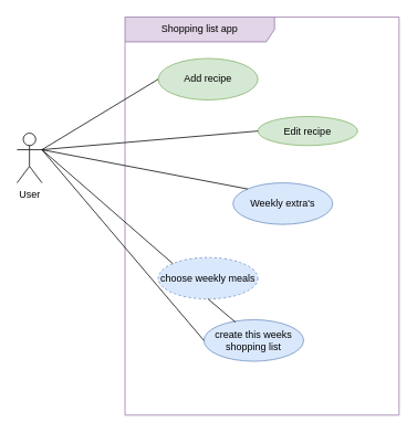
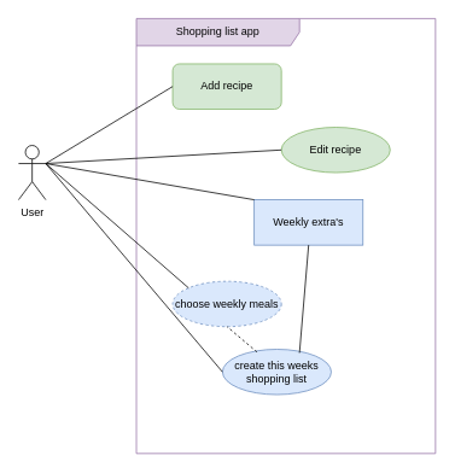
- <mxCell id="4" value="Add recipe" style="ellipse;whiteSpace=wrap;html=1;labelBackgroundColor=none;fillColor=#d5e8d4;strokeColor=#82b366;" parent="1" vertex="1"><mxGeometry x="190" y="70" width="120" height="50" as="geometry" /></mxCell>
+ <mxCell id="4" value="Add recipe" style="whiteSpace=wrap;html=1;labelBackgroundColor=none;fillColor=#d5e8d4;strokeColor=#82b366;rounded=1;" parent="1" vertex="1"><mxGeometry x="190" y="70" width="120" height="50" as="geometry" /></mxCell>
- <mxCell id="6" value="Edit recipe" style="ellipse;whiteSpace=wrap;html=1;labelBackgroundColor=none;fillColor=#d5e8d4;strokeColor=#82b366;" parent="1" vertex="1"><mxGeometry x="310" y="140" width="120" height="35" as="geometry" /></mxCell>
+ <mxCell id="6" value="Edit recipe" style="ellipse;whiteSpace=wrap;html=1;labelBackgroundColor=none;fillColor=#d5e8d4;strokeColor=#82b366;" parent="1" vertex="1"><mxGeometry x="310" y="140" width="120" height="50" as="geometry" /></mxCell>
- <mxCell id="7" value="Weekly extra's" style="ellipse;whiteSpace=wrap;html=1;labelBackgroundColor=none;fillColor=#dae8fc;strokeColor=#6c8ebf;" parent="1" vertex="1"><mxGeometry x="280" y="220" width="120" height="50" as="geometry" /></mxCell>
+ <mxCell id="7" value="Weekly extra's" style="whiteSpace=wrap;html=1;labelBackgroundColor=none;fillColor=#dae8fc;strokeColor=#6c8ebf;rounded=0;" parent="1" vertex="1"><mxGeometry x="280" y="220" width="120" height="50" as="geometry" /></mxCell>
+ <mxCell id="14" value="" style="endArrow=none;html=1;entryX=0.5;entryY=1;entryDx=0;entryDy=0;exitX=0.708;exitY=0.08;exitDx=0;exitDy=0;exitPerimeter=0;" parent="1" source="5" target="7" edge="1"><mxGeometry width="50" height="50" relative="1" as="geometry"><mxPoint x="330" y="430" as="sourcePoint" /><mxPoint x="430" y="310" as="targetPoint" /></mxGeometry></mxCell>
- <mxCell id="15" value="" style="endArrow=none;html=1;exitX=0.317;exitY=0.06;exitDx=0;exitDy=0;exitPerimeter=0;entryX=0.5;entryY=1;entryDx=0;entryDy=0;" parent="1" source="5" target="8" edge="1"><mxGeometry width="50" height="50" relative="1" as="geometry"><mxPoint x="330" y="430" as="sourcePoint" /><mxPoint x="380" y="380" as="targetPoint" /></mxGeometry></mxCell>
+ <mxCell id="15" value="" style="endArrow=none;html=1;exitX=0.317;exitY=0.06;exitDx=0;exitDy=0;exitPerimeter=0;entryX=0.5;entryY=1;entryDx=0;entryDy=0;dashed=1;" parent="1" source="5" target="8" edge="1"><mxGeometry width="50" height="50" relative="1" as="geometry"><mxPoint x="330" y="430" as="sourcePoint" /><mxPoint x="380" y="380" as="targetPoint" /></mxGeometry></mxCell>
